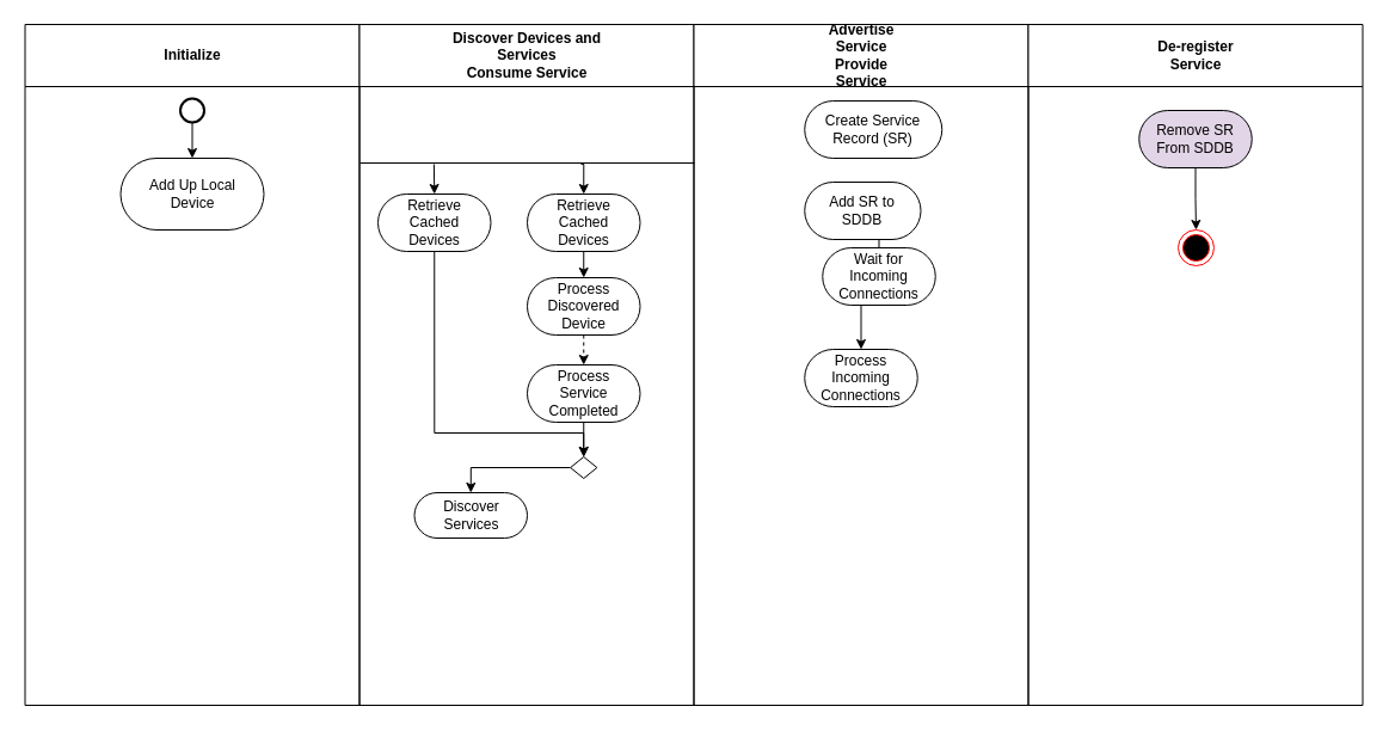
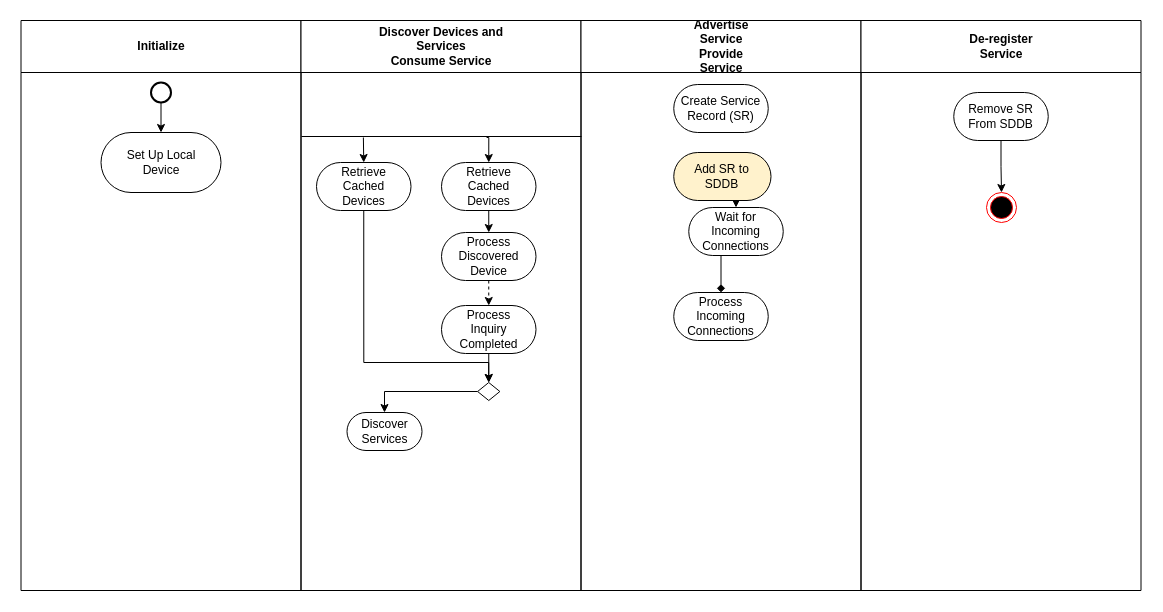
- <mxCell id="22" value="&lt;div&gt;Create Service&lt;/div&gt;&lt;div&gt;Record (SR)&lt;br&gt;&lt;/div&gt;" style="rounded=1;whiteSpace=wrap;html=1;arcSize=50;" vertex="1" parent="21"><mxGeometry x="92.75" y="64" width="115" height="48" as="geometry" /></mxCell>
+ <mxCell id="22" value="&lt;div&gt;Create Service&lt;/div&gt;&lt;div&gt;Record (SR)&lt;br&gt;&lt;/div&gt;" style="rounded=1;whiteSpace=wrap;html=1;arcSize=50;" vertex="1" parent="21"><mxGeometry x="92.75" y="64" width="94.5" height="48" as="geometry" /></mxCell>
- <mxCell id="30" value="&lt;div&gt;Remove SR&lt;/div&gt;&lt;div&gt;From SDDB&lt;br&gt;&lt;/div&gt;" style="rounded=1;whiteSpace=wrap;html=1;arcSize=50;fillColor=#e1d5e7;" vertex="1" parent="28"><mxGeometry x="92.75" y="72" width="94.5" height="48" as="geometry" /></mxCell>
+ <mxCell id="30" value="&lt;div&gt;Remove SR&lt;/div&gt;&lt;div&gt;From SDDB&lt;br&gt;&lt;/div&gt;" style="rounded=1;whiteSpace=wrap;html=1;arcSize=50;" vertex="1" parent="28"><mxGeometry x="92.75" y="72" width="94.5" height="48" as="geometry" /></mxCell>
- <mxCell id="3" value="&lt;div&gt;Add Up Local&lt;/div&gt;&lt;div&gt;Device&lt;br&gt;&lt;/div&gt;" style="rounded=1;whiteSpace=wrap;html=1;arcSize=50;" vertex="1" parent="2"><mxGeometry x="80" y="112" width="120" height="60" as="geometry" /></mxCell>
+ <mxCell id="3" value="&lt;div&gt;Set Up Local&lt;/div&gt;&lt;div&gt;Device&lt;br&gt;&lt;/div&gt;" style="rounded=1;whiteSpace=wrap;html=1;arcSize=50;" vertex="1" parent="2"><mxGeometry x="80" y="112" width="120" height="60" as="geometry" /></mxCell>
- <mxCell id="27" value="&lt;div&gt;Add SR to&lt;/div&gt;&lt;div&gt;SDDB&lt;br&gt;&lt;/div&gt;" style="rounded=1;whiteSpace=wrap;html=1;arcSize=50;" vertex="1" parent="21"><mxGeometry x="92.75" y="132" width="97.25" height="48" as="geometry" /></mxCell>
+ <mxCell id="27" value="&lt;div&gt;Add SR to&lt;/div&gt;&lt;div&gt;SDDB&lt;br&gt;&lt;/div&gt;" style="rounded=1;whiteSpace=wrap;html=1;arcSize=50;fillColor=#fff2cc;" vertex="1" parent="21"><mxGeometry x="92.75" y="132" width="97.25" height="48" as="geometry" /></mxCell>
- <mxCell id="26" style="edgeStyle=orthogonalEdgeStyle;rounded=0;orthogonalLoop=1;jettySize=auto;html=1;exitX=0.5;exitY=1;exitDx=0;exitDy=0;entryX=0.5;entryY=0;entryDx=0;entryDy=0;endArrow=none;" edge="1" parent="21" source="27" target="25"><mxGeometry relative="1" as="geometry" /></mxCell>
+ <mxCell id="26" style="edgeStyle=orthogonalEdgeStyle;rounded=0;orthogonalLoop=1;jettySize=auto;html=1;exitX=0.5;exitY=1;exitDx=0;exitDy=0;entryX=0.5;entryY=0;entryDx=0;entryDy=0;" edge="1" parent="21" source="27" target="25"><mxGeometry relative="1" as="geometry" /></mxCell>
- <mxCell id="24" style="edgeStyle=orthogonalEdgeStyle;rounded=0;orthogonalLoop=1;jettySize=auto;html=1;exitX=0.5;exitY=1;exitDx=0;exitDy=0;entryX=0.5;entryY=0;entryDx=0;entryDy=0;" edge="1" parent="21" source="25" target="23"><mxGeometry relative="1" as="geometry" /></mxCell>
+ <mxCell id="24" style="edgeStyle=orthogonalEdgeStyle;rounded=0;orthogonalLoop=1;jettySize=auto;html=1;exitX=0.5;exitY=1;exitDx=0;exitDy=0;entryX=0.5;entryY=0;entryDx=0;entryDy=0;endArrow=diamond;" edge="1" parent="21" source="25" target="23"><mxGeometry relative="1" as="geometry" /></mxCell>
- <mxCell id="15" value="&lt;div&gt;Process&lt;/div&gt;&lt;div&gt;Service&lt;/div&gt;&lt;div&gt;Completed&lt;br&gt;&lt;/div&gt;" style="rounded=1;whiteSpace=wrap;html=1;arcSize=50;" vertex="1" parent="6"><mxGeometry x="140.5" y="285" width="94.5" height="48" as="geometry" /></mxCell>
+ <mxCell id="15" value="&lt;div&gt;Process&lt;/div&gt;&lt;div&gt;Inquiry&lt;/div&gt;&lt;div&gt;Completed&lt;br&gt;&lt;/div&gt;" style="rounded=1;whiteSpace=wrap;html=1;arcSize=50;" vertex="1" parent="6"><mxGeometry x="140.5" y="285" width="94.5" height="48" as="geometry" /></mxCell>
- <mxCell id="20" value="&lt;div&gt;Discover&lt;/div&gt;&lt;div&gt;Services&lt;br&gt;&lt;/div&gt;" style="rounded=1;whiteSpace=wrap;html=1;arcSize=50;" vertex="1" parent="6"><mxGeometry x="46" y="392" width="94.5" height="38" as="geometry" /></mxCell>
+ <mxCell id="20" value="&lt;div&gt;Discover&lt;/div&gt;&lt;div&gt;Services&lt;br&gt;&lt;/div&gt;" style="rounded=1;whiteSpace=wrap;html=1;arcSize=50;" vertex="1" parent="6"><mxGeometry x="46" y="392" width="75" height="38" as="geometry" /></mxCell>
